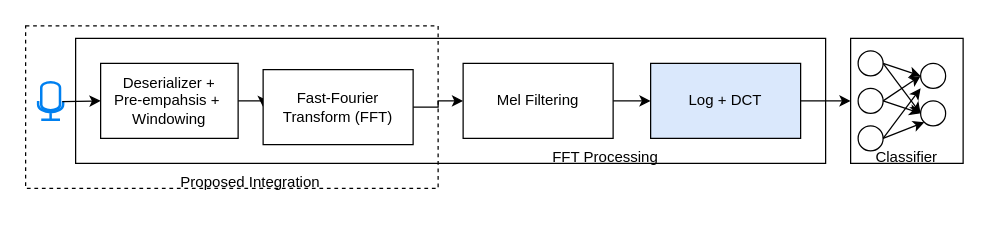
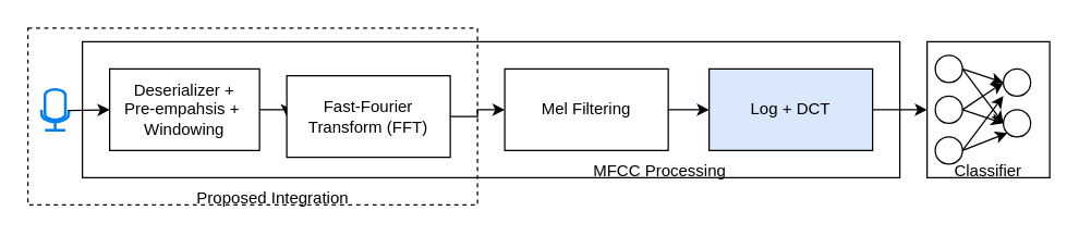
- <mxCell id="28" value="FFT Processing" style="text;strokeColor=none;align=center;fillColor=none;html=1;verticalAlign=middle;whiteSpace=wrap;rounded=0;" vertex="1" parent="1"><mxGeometry x="414" y="110" width="140" height="30" as="geometry" /></mxCell>
+ <mxCell id="28" value="MFCC Processing" style="text;strokeColor=none;align=center;fillColor=none;html=1;verticalAlign=middle;whiteSpace=wrap;rounded=0;" vertex="1" parent="1"><mxGeometry x="414" y="110" width="140" height="30" as="geometry" /></mxCell>
